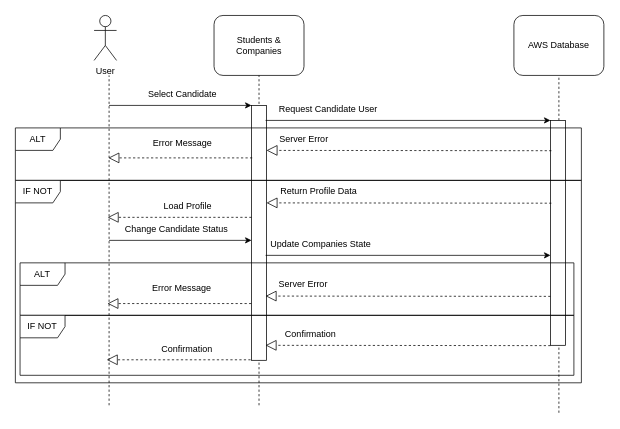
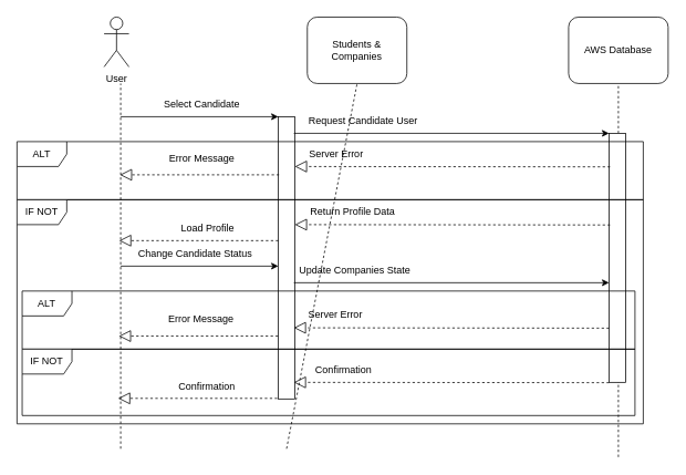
- <mxCell id="3" value="&lt;div&gt;Students &amp;amp; Companies&lt;/div&gt;" style="rounded=1;whiteSpace=wrap;html=1;" parent="1" vertex="1"><mxGeometry x="285" y="20" width="120" height="80" as="geometry" /></mxCell>
+ <mxCell id="3" value="&lt;div&gt;Students &amp;amp; Companies&lt;/div&gt;" style="rounded=1;whiteSpace=wrap;html=1;" parent="1" vertex="1"><mxGeometry x="370" y="20" width="120" height="80" as="geometry" /></mxCell>
